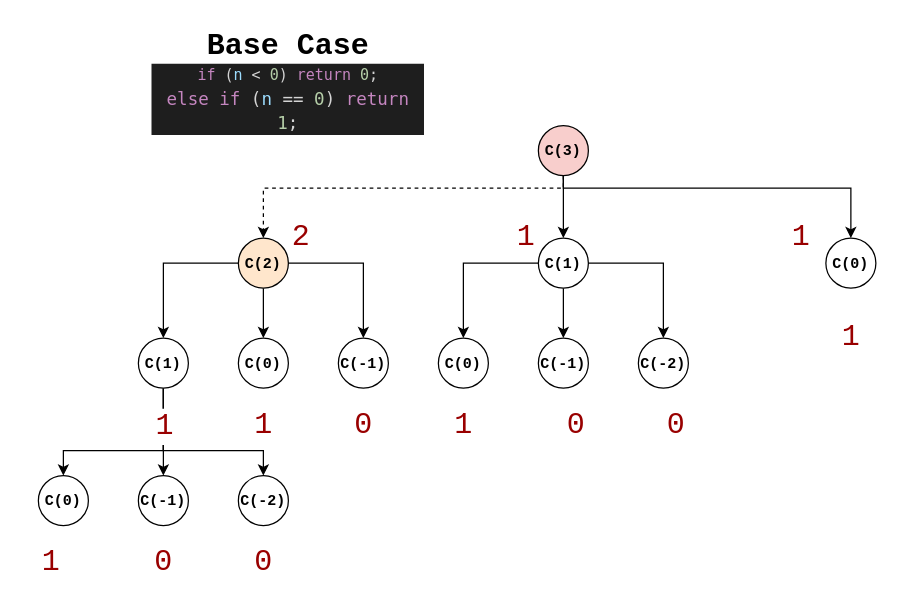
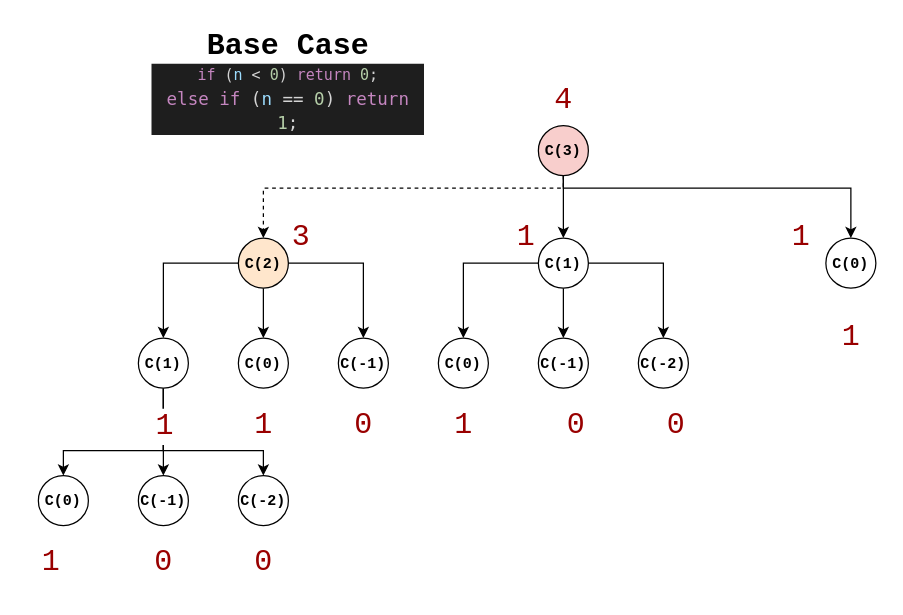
+ <mxCell id="41" value="&lt;font color=&quot;#990000&quot;&gt;4&lt;/font&gt;" style="text;html=1;align=center;verticalAlign=middle;resizable=0;points=[];autosize=1;strokeColor=none;fillColor=none;fontSize=24;fontFamily=Courier New;" vertex="1" parent="1"><mxGeometry x="430" y="60" width="40" height="40" as="geometry" /></mxCell>
- <mxCell id="34" value="&lt;font color=&quot;#990000&quot;&gt;2&lt;/font&gt;" style="text;html=1;align=center;verticalAlign=middle;resizable=0;points=[];autosize=1;strokeColor=none;fillColor=none;fontSize=24;fontFamily=Courier New;" vertex="1" parent="1"><mxGeometry x="220" y="170" width="40" height="40" as="geometry" /></mxCell>
+ <mxCell id="34" value="&lt;font color=&quot;#990000&quot;&gt;3&lt;/font&gt;" style="text;html=1;align=center;verticalAlign=middle;resizable=0;points=[];autosize=1;strokeColor=none;fillColor=none;fontSize=24;fontFamily=Courier New;" vertex="1" parent="1"><mxGeometry x="220" y="170" width="40" height="40" as="geometry" /></mxCell>
